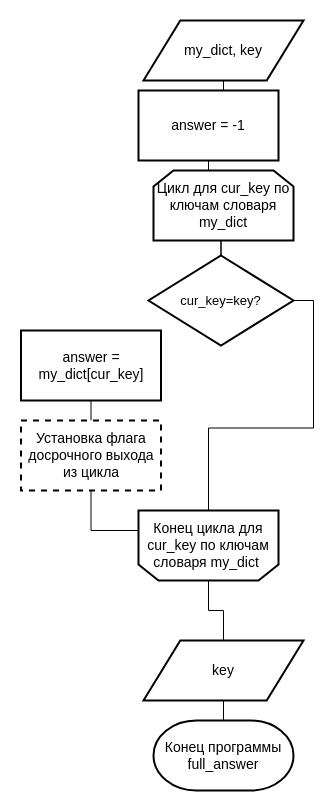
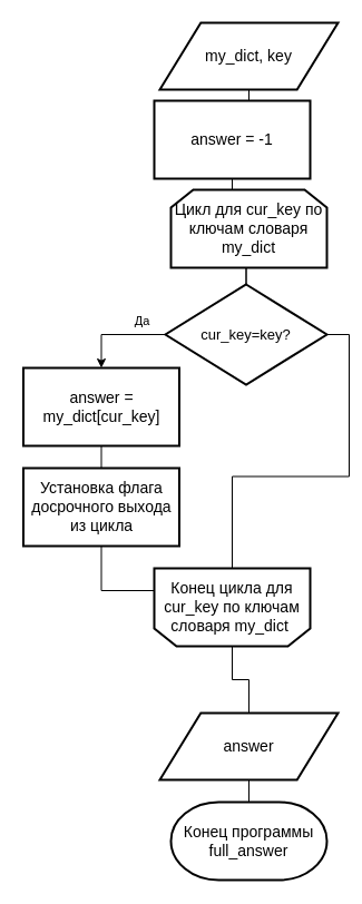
+ <mxCell id="7" style="edgeStyle=orthogonalEdgeStyle;rounded=0;orthogonalLoop=1;jettySize=auto;html=1;entryX=0.5;entryY=0;entryDx=0;entryDy=0;exitX=0;exitY=0.5;exitDx=0;exitDy=0;" parent="1" source="10" target="12" edge="1"><mxGeometry relative="1" as="geometry"><mxPoint x="128" y="400" as="targetPoint" /><mxPoint x="-9.5" y="375" as="sourcePoint" /></mxGeometry></mxCell>
+ <mxCell id="8" value="Да" style="edgeLabel;html=1;align=center;verticalAlign=middle;resizable=0;points=[];" parent="7" vertex="1" connectable="0"><mxGeometry x="-0.769" y="1" relative="1" as="geometry"><mxPoint x="-11.5" y="-14" as="offset" /></mxGeometry></mxCell>
- <mxCell id="22" value="Установка флага досрочного выхода из цикла" style="rounded=0;whiteSpace=wrap;html=1;strokeWidth=2;fontSize=14;dashed=1;" vertex="1" parent="1"><mxGeometry x="20.5" y="420" width="140" height="70" as="geometry" /></mxCell>
+ <mxCell id="22" value="Установка флага досрочного выхода из цикла" style="rounded=0;whiteSpace=wrap;html=1;strokeWidth=2;fontSize=14;" vertex="1" parent="1"><mxGeometry x="20.5" y="420" width="140" height="70" as="geometry" /></mxCell>
- <mxCell id="14" value="&lt;span style=&quot;font-size: 14px&quot;&gt;key&lt;br&gt;&lt;/span&gt;" style="shape=parallelogram;html=1;strokeWidth=2;perimeter=parallelogramPerimeter;whiteSpace=wrap;rounded=0;arcSize=12;size=0.23;fontSize=13;" parent="1" vertex="1"><mxGeometry x="143" y="640" width="160" height="60" as="geometry" /></mxCell>
+ <mxCell id="14" value="&lt;span style=&quot;font-size: 14px&quot;&gt;answer&lt;br&gt;&lt;/span&gt;" style="shape=parallelogram;html=1;strokeWidth=2;perimeter=parallelogramPerimeter;whiteSpace=wrap;rounded=0;arcSize=12;size=0.23;fontSize=13;" parent="1" vertex="1"><mxGeometry x="143" y="640" width="160" height="60" as="geometry" /></mxCell>
